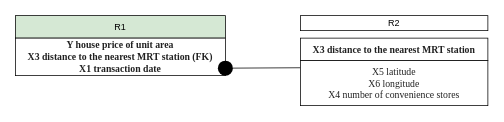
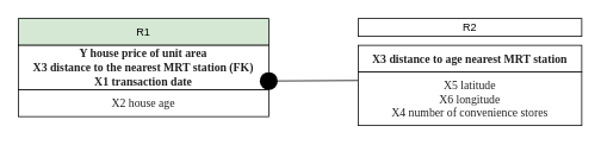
- <mxCell id="5" value="&lt;span style=&quot;color: rgba(0, 0, 0, 0.87); font-family: &amp;quot;Roboto Slab&amp;quot;, serif; font-size: 13px; text-align: left; background-color: rgb(255, 255, 255);&quot;&gt;&lt;b&gt;X3 distance to the nearest MRT station&lt;/b&gt;&lt;br&gt;&lt;/span&gt;" style="rounded=0;whiteSpace=wrap;html=1;" parent="1" vertex="1"><mxGeometry x="400" y="50" width="250" height="30" as="geometry" /></mxCell>
+ <mxCell id="5" value="&lt;span style=&quot;color: rgba(0, 0, 0, 0.87); font-family: &amp;quot;Roboto Slab&amp;quot;, serif; font-size: 13px; text-align: left; background-color: rgb(255, 255, 255);&quot;&gt;&lt;b&gt;X3 distance to age nearest MRT station&lt;/b&gt;&lt;br&gt;&lt;/span&gt;" style="rounded=0;whiteSpace=wrap;html=1;" parent="1" vertex="1"><mxGeometry x="400" y="50" width="250" height="30" as="geometry" /></mxCell>
+ <mxCell id="8" value="&lt;span style=&quot;color: rgba(0, 0, 0, 0.87); font-family: &amp;quot;Roboto Slab&amp;quot;, serif; font-size: 13px; text-align: left; background-color: rgb(255, 255, 255);&quot;&gt;X2 house age&lt;/span&gt;" style="rounded=0;whiteSpace=wrap;html=1;" vertex="1" parent="1"><mxGeometry x="20" y="100" width="280" height="30" as="geometry" /></mxCell>
